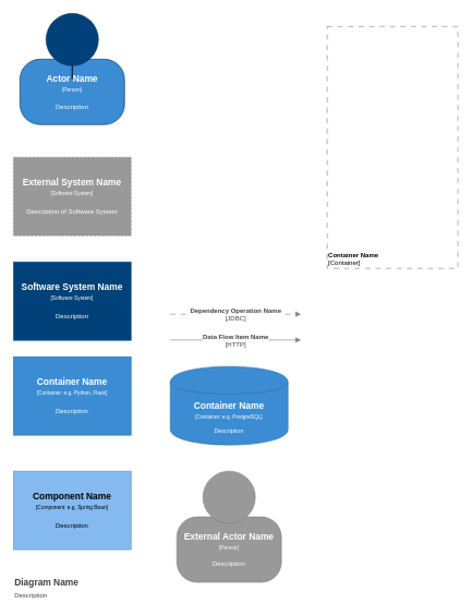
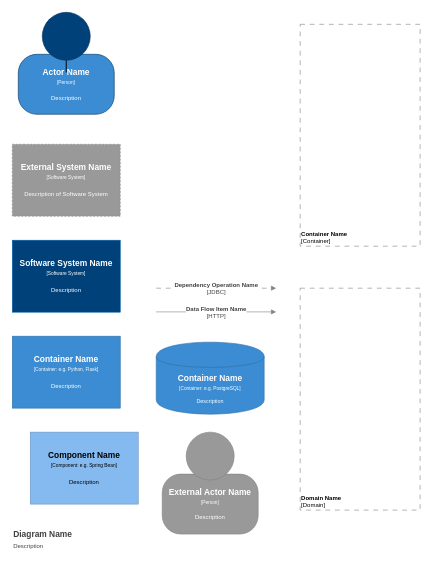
- <mxCell id="12" value="&lt;div&gt;&lt;span style=&quot;font-size: 14px&quot;&gt;&lt;b&gt;Container Name&lt;/b&gt;&lt;/span&gt;&lt;/div&gt;&lt;div&gt;&lt;span style=&quot;font-size: 8px&quot;&gt;[Container: e.g. Python, Flask]&lt;/span&gt;&lt;/div&gt;&lt;div&gt;&lt;span style=&quot;font-size: 8px&quot;&gt;&lt;br&gt;&lt;/span&gt;&lt;/div&gt;&lt;div&gt;&lt;font size=&quot;1&quot;&gt;Description&lt;/font&gt;&lt;/div&gt;" style="rounded=0;whiteSpace=wrap;html=1;fillColor=#3B8CD2;fontColor=#FFFFFF;strokeColor=#2F6FA6;resizable=0;" parent="1" vertex="1"><mxGeometry x="20" y="545" width="180" height="120" as="geometry" /></mxCell>
+ <mxCell id="12" value="&lt;div&gt;&lt;span style=&quot;font-size: 14px&quot;&gt;&lt;b&gt;Container Name&lt;/b&gt;&lt;/span&gt;&lt;/div&gt;&lt;div&gt;&lt;span style=&quot;font-size: 8px&quot;&gt;[Container: e.g. Python, Flask]&lt;/span&gt;&lt;/div&gt;&lt;div&gt;&lt;span style=&quot;font-size: 8px&quot;&gt;&lt;br&gt;&lt;/span&gt;&lt;/div&gt;&lt;div&gt;&lt;font size=&quot;1&quot;&gt;Description&lt;/font&gt;&lt;/div&gt;" style="rounded=0;whiteSpace=wrap;html=1;fillColor=#3B8CD2;fontColor=#FFFFFF;strokeColor=#2F6FA6;resizable=0;" parent="1" vertex="1"><mxGeometry x="20" y="560" width="180" height="120" as="geometry" /></mxCell>
- <mxCell id="6" value="&lt;div style=&quot;color: rgb(255 , 255 , 255) ; white-space: normal&quot;&gt;&lt;span style=&quot;font-size: 14px&quot;&gt;&lt;b&gt;Container Name&lt;/b&gt;&lt;/span&gt;&lt;/div&gt;&lt;div style=&quot;color: rgb(255 , 255 , 255) ; font-size: 12px ; white-space: normal&quot;&gt;&lt;font style=&quot;font-size: 8px&quot;&gt;[Container: e.g. PostgreSQL]&lt;/font&gt;&lt;/div&gt;&lt;div style=&quot;color: rgb(255 , 255 , 255) ; white-space: normal ; font-size: 8px&quot;&gt;&lt;font style=&quot;line-height: 9.6px&quot;&gt;&lt;br&gt;&lt;/font&gt;&lt;/div&gt;&lt;div style=&quot;color: rgb(255 , 255 , 255) ; white-space: normal&quot;&gt;Description&lt;/div&gt;" style="shape=cylinder;whiteSpace=wrap;html=1;boundedLbl=1;backgroundOutline=1;strokeColor=#2F6FA6;strokeWidth=1;fillColor=#3B8CD2;fontSize=9;fontColor=#000000;align=center;resizable=0;" parent="1" vertex="1"><mxGeometry x="260" y="560" width="180" height="120" as="geometry" /></mxCell>
+ <mxCell id="6" value="&lt;div style=&quot;color: rgb(255 , 255 , 255) ; white-space: normal&quot;&gt;&lt;span style=&quot;font-size: 14px&quot;&gt;&lt;b&gt;Container Name&lt;/b&gt;&lt;/span&gt;&lt;/div&gt;&lt;div style=&quot;color: rgb(255 , 255 , 255) ; font-size: 12px ; white-space: normal&quot;&gt;&lt;font style=&quot;font-size: 8px&quot;&gt;[Container: e.g. PostgreSQL]&lt;/font&gt;&lt;/div&gt;&lt;div style=&quot;color: rgb(255 , 255 , 255) ; white-space: normal ; font-size: 8px&quot;&gt;&lt;font style=&quot;line-height: 9.6px&quot;&gt;&lt;br&gt;&lt;/font&gt;&lt;/div&gt;&lt;div style=&quot;color: rgb(255 , 255 , 255) ; white-space: normal&quot;&gt;Description&lt;/div&gt;" style="shape=cylinder;whiteSpace=wrap;html=1;boundedLbl=1;backgroundOutline=1;strokeColor=#2F6FA6;strokeWidth=1;fillColor=#3B8CD2;fontSize=9;fontColor=#000000;align=center;resizable=0;" parent="1" vertex="1"><mxGeometry x="260" y="570" width="180" height="120" as="geometry" /></mxCell>
+ <mxCell id="15" value="&lt;font style=&quot;font-size: 10px&quot;&gt;&lt;b&gt;Domain Name&lt;/b&gt;&lt;br style=&quot;font-size: 10px&quot;&gt;[Domain]&lt;/font&gt;" style="rounded=0;whiteSpace=wrap;html=1;strokeColor=#828282;fillColor=none;fontColor=#000000;align=left;labelPosition=center;verticalLabelPosition=middle;verticalAlign=bottom;dashed=1;strokeWidth=1;perimeterSpacing=0;spacing=2;spacingTop=0;fontSize=10;dashPattern=8 8;" parent="1" vertex="1"><mxGeometry x="500" y="480" width="200" height="370" as="geometry" /></mxCell>
- <mxCell id="13" value="&lt;div&gt;&lt;span style=&quot;font-size: 14px&quot;&gt;&lt;b&gt;Component Name&lt;/b&gt;&lt;/span&gt;&lt;/div&gt;&lt;div&gt;&lt;span style=&quot;font-size: 8px&quot;&gt;[Component: e.g. Spring Bean]&lt;/span&gt;&lt;/div&gt;&lt;div&gt;&lt;span style=&quot;font-size: 8px&quot;&gt;&lt;br&gt;&lt;/span&gt;&lt;/div&gt;&lt;div&gt;&lt;font size=&quot;1&quot;&gt;Description&lt;/font&gt;&lt;/div&gt;" style="rounded=0;whiteSpace=wrap;html=1;fillColor=#85baf0;fontColor=#000000;strokeColor=#6992BD;resizable=0;" parent="1" vertex="1"><mxGeometry x="20" y="720" width="180" height="120" as="geometry" /></mxCell>
+ <mxCell id="13" value="&lt;div&gt;&lt;span style=&quot;font-size: 14px&quot;&gt;&lt;b&gt;Component Name&lt;/b&gt;&lt;/span&gt;&lt;/div&gt;&lt;div&gt;&lt;span style=&quot;font-size: 8px&quot;&gt;[Component: e.g. Spring Bean]&lt;/span&gt;&lt;/div&gt;&lt;div&gt;&lt;span style=&quot;font-size: 8px&quot;&gt;&lt;br&gt;&lt;/span&gt;&lt;/div&gt;&lt;div&gt;&lt;font size=&quot;1&quot;&gt;Description&lt;/font&gt;&lt;/div&gt;" style="rounded=0;whiteSpace=wrap;html=1;fillColor=#85baf0;fontColor=#000000;strokeColor=#6992BD;resizable=0;" parent="1" vertex="1"><mxGeometry x="50" y="720" width="180" height="120" as="geometry" /></mxCell>
